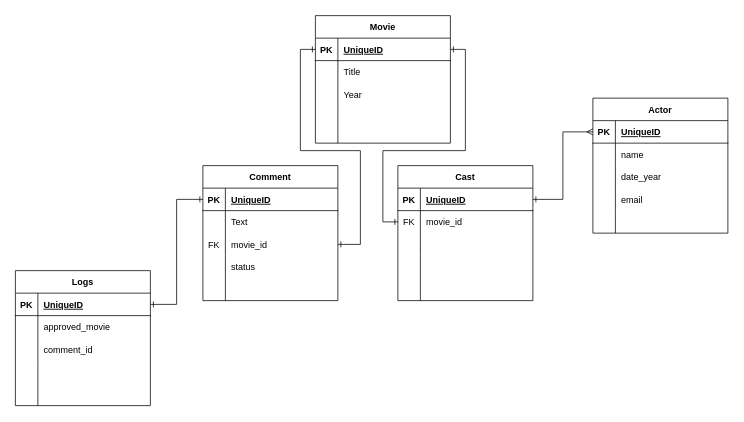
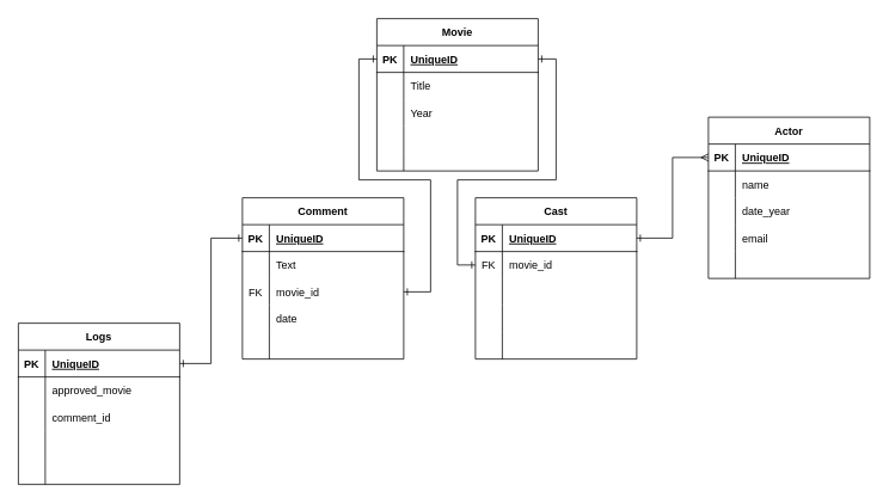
- <mxCell id="14" value="status" style="shape=partialRectangle;connectable=0;fillColor=none;top=0;left=0;bottom=0;right=0;align=left;spacingLeft=6;overflow=hidden;" parent="12" vertex="1"><mxGeometry x="30" width="150" height="30" as="geometry"><mxRectangle width="150" height="30" as="alternateBounds" /></mxGeometry></mxCell>
+ <mxCell id="14" value="date" style="shape=partialRectangle;connectable=0;fillColor=none;top=0;left=0;bottom=0;right=0;align=left;spacingLeft=6;overflow=hidden;" parent="12" vertex="1"><mxGeometry x="30" width="150" height="30" as="geometry"><mxRectangle width="150" height="30" as="alternateBounds" /></mxGeometry></mxCell>
